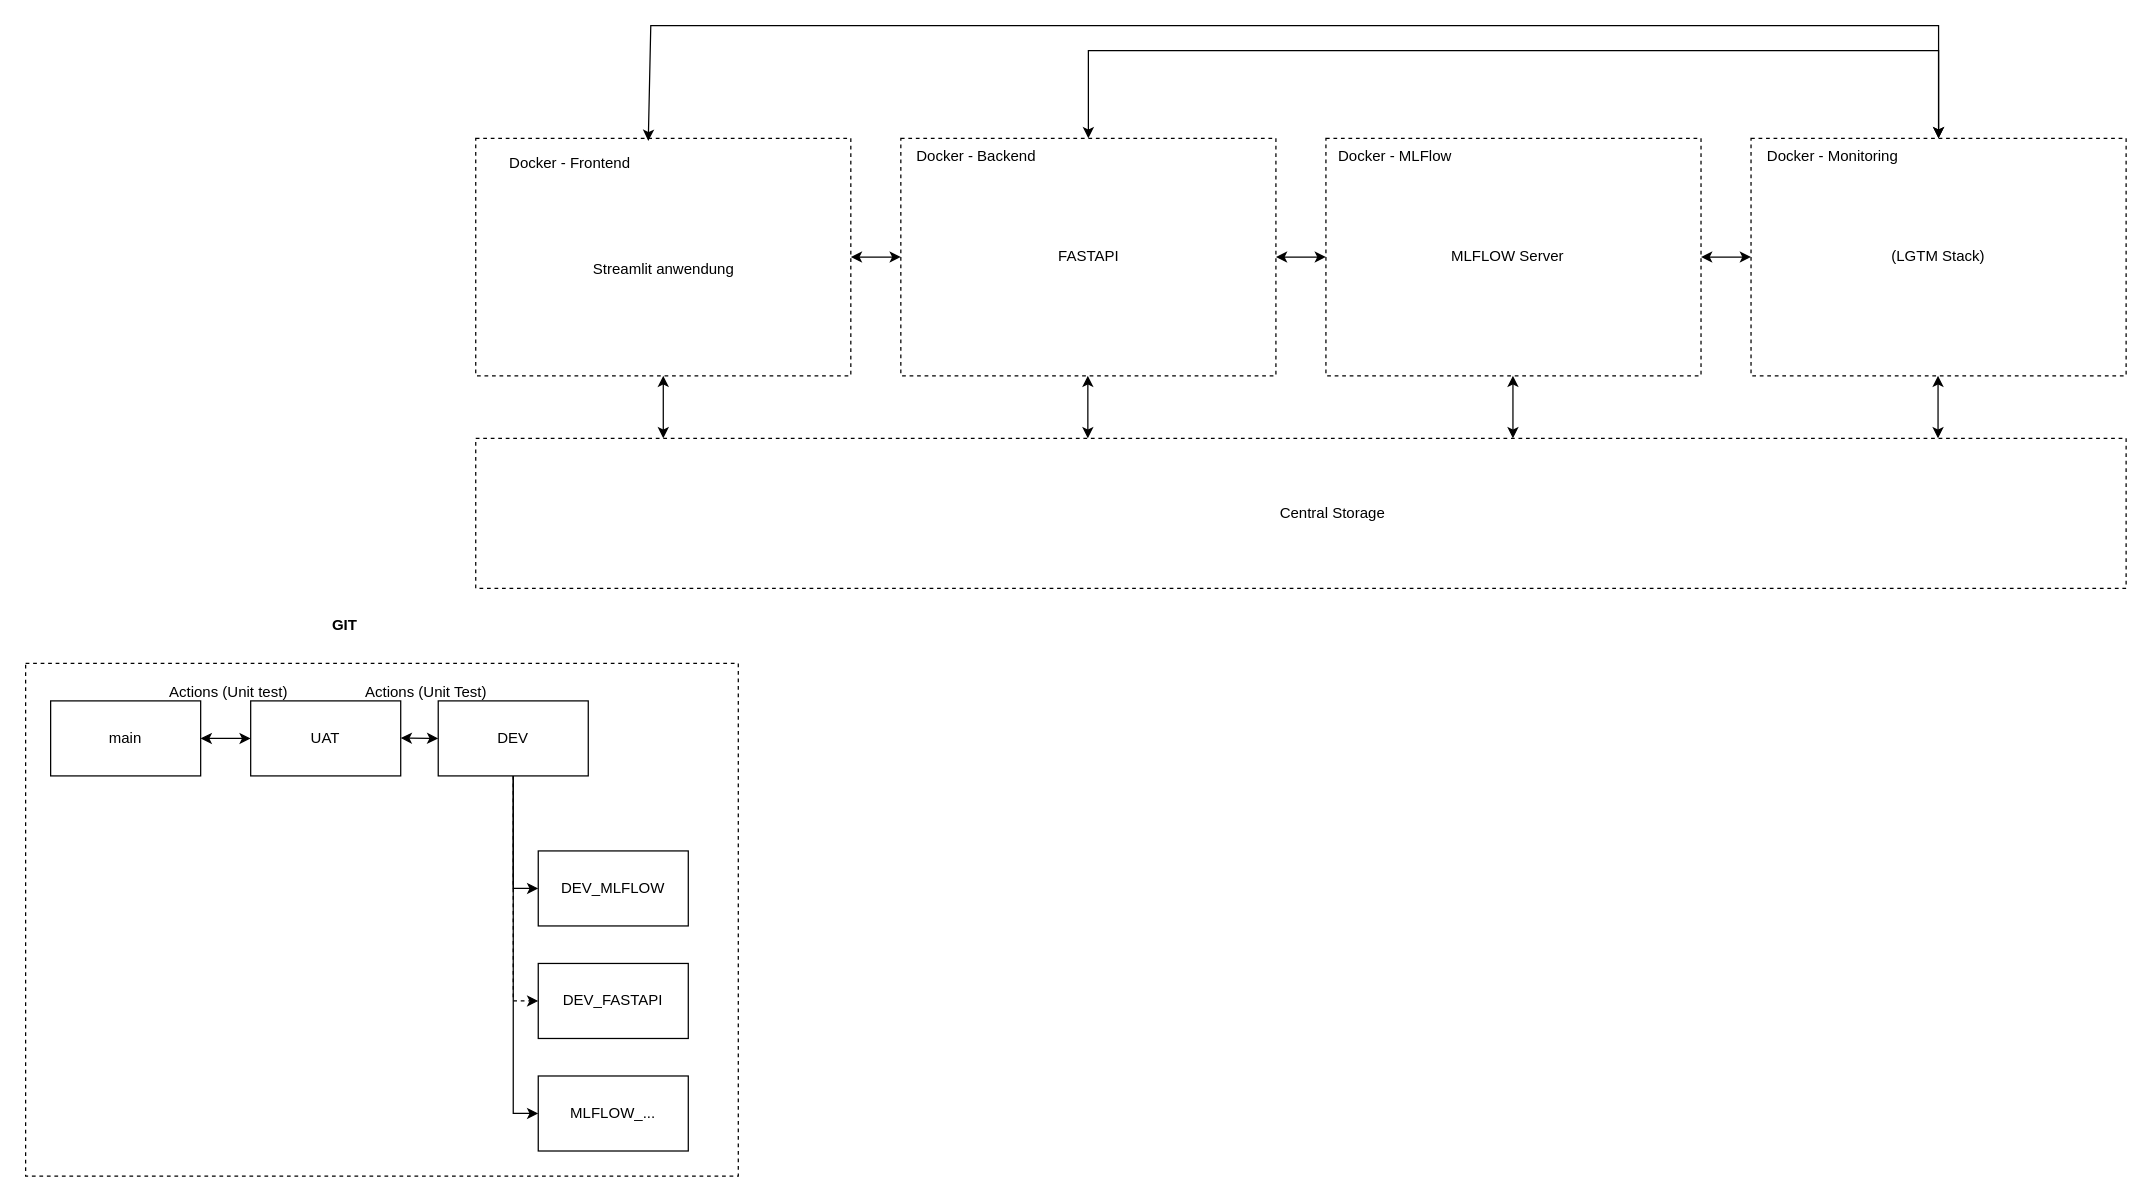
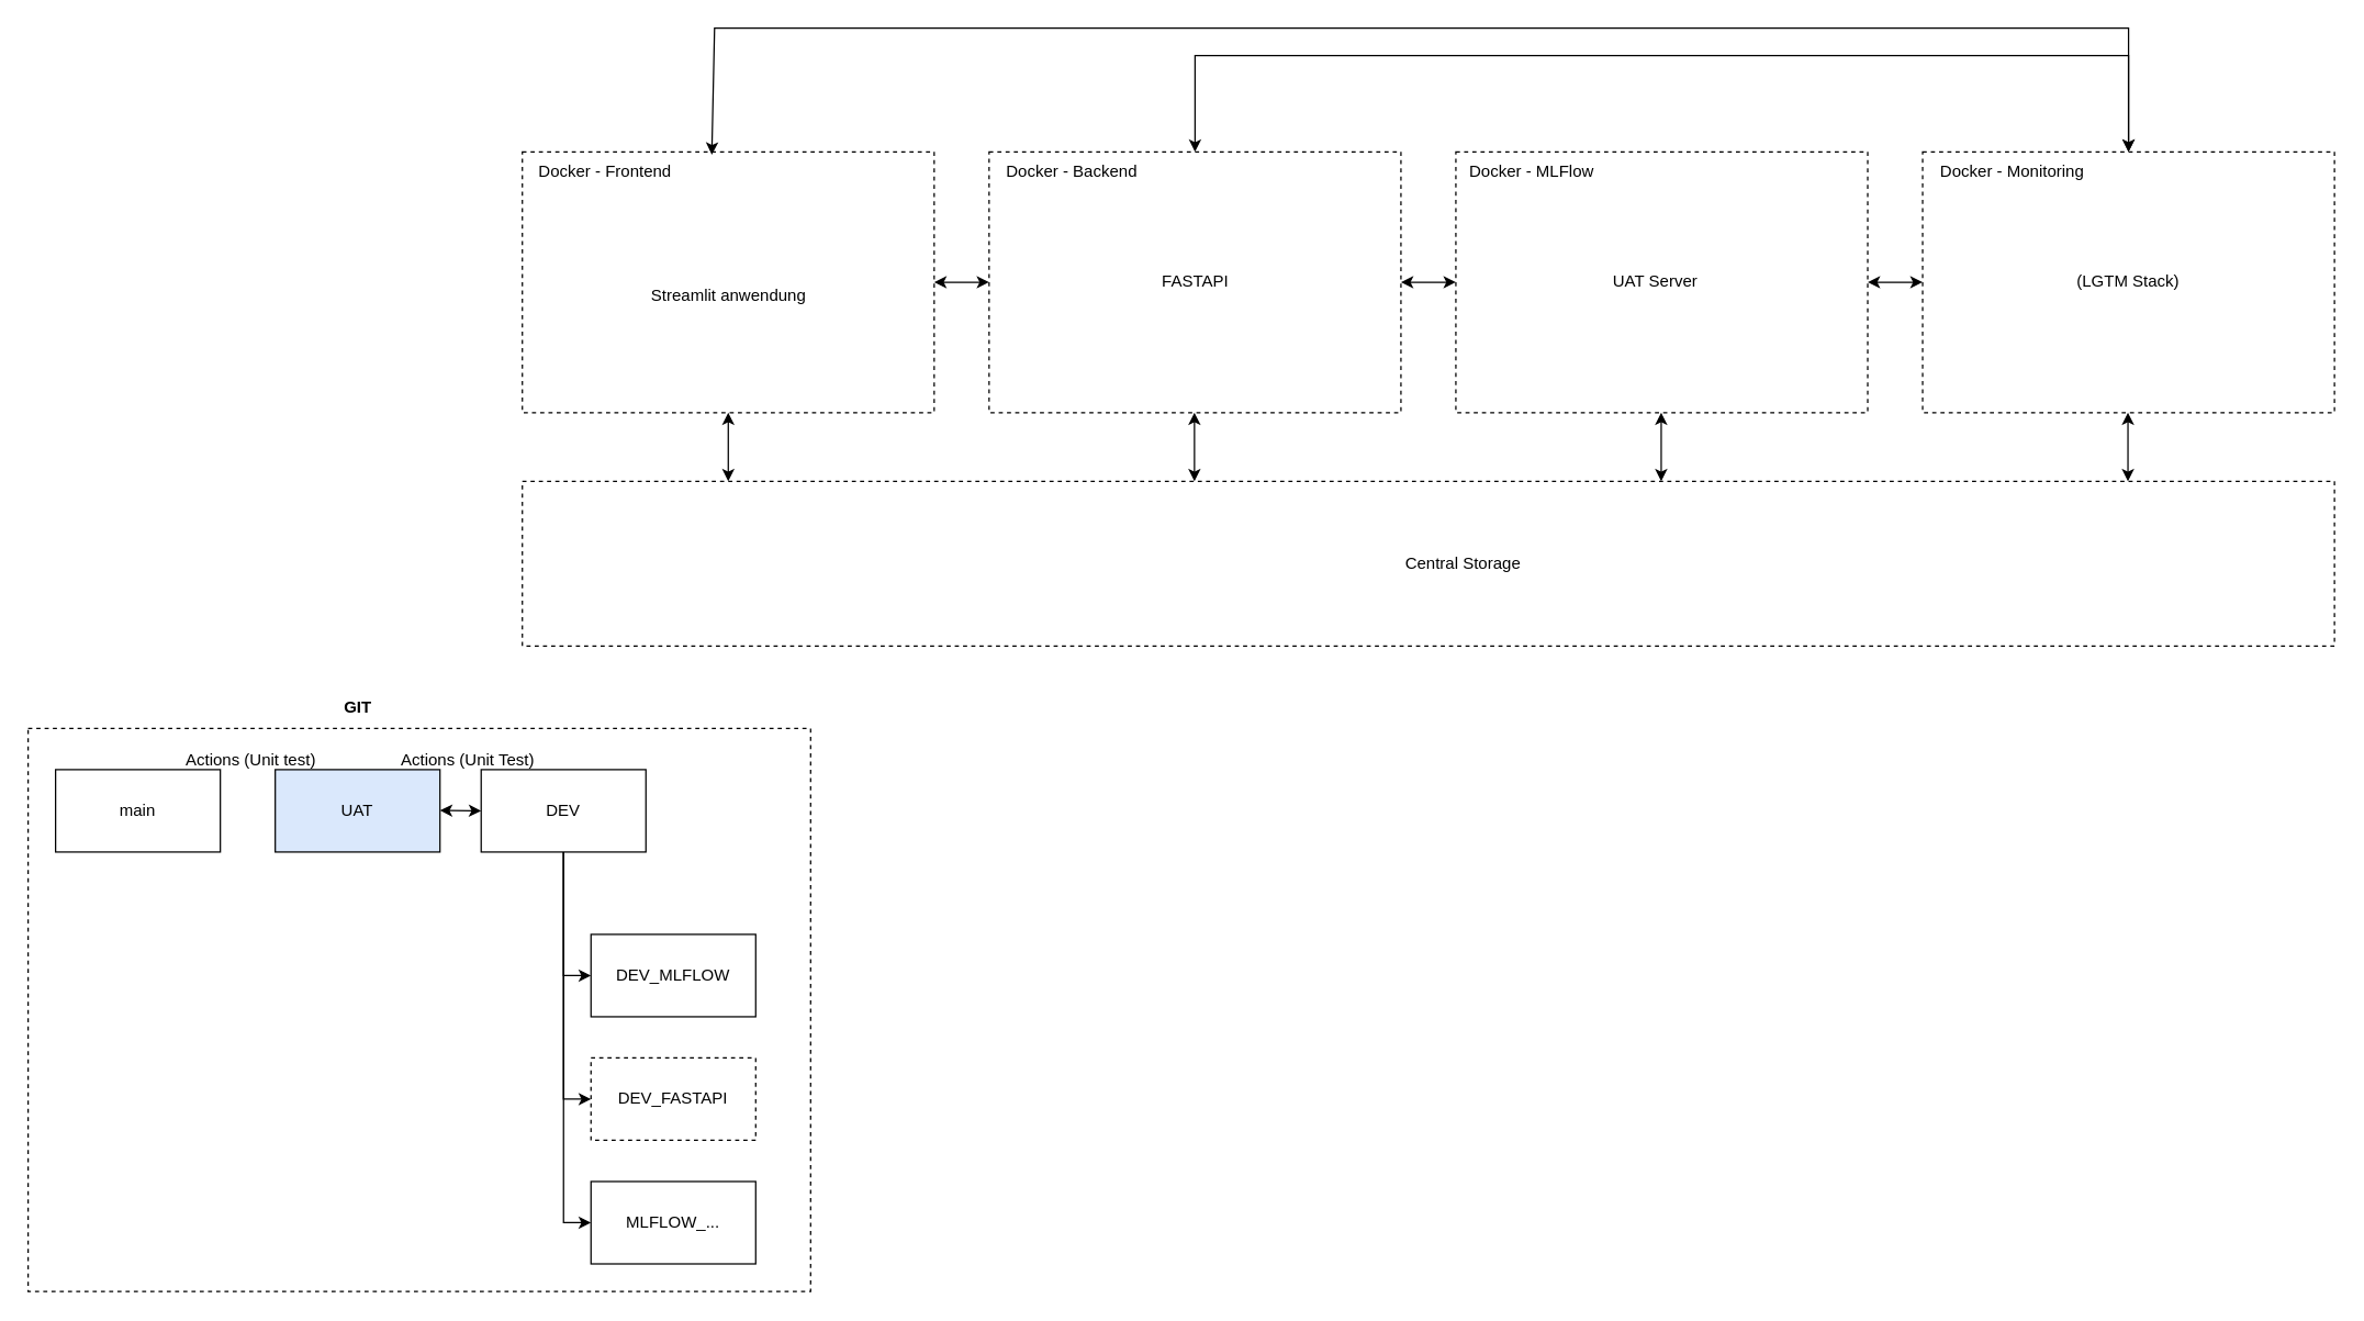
- <mxCell id="4" value="Docker - Frontend" style="text;html=1;align=center;verticalAlign=middle;resizable=0;points=[];autosize=1;strokeColor=none;fillColor=none;" vertex="1" parent="1"><mxGeometry x="395" y="115" width="120" height="30" as="geometry" /></mxCell>
+ <mxCell id="4" value="Docker - Frontend" style="text;html=1;align=center;verticalAlign=middle;resizable=0;points=[];autosize=1;strokeColor=none;fillColor=none;" vertex="1" parent="1"><mxGeometry x="380" y="110" width="120" height="30" as="geometry" /></mxCell>
- <mxCell id="18" value="MLFLOW Server" style="text;html=1;align=center;verticalAlign=middle;resizable=0;points=[];autosize=1;strokeColor=none;fillColor=none;" vertex="1" parent="1"><mxGeometry x="1150" y="190" width="110" height="30" as="geometry" /></mxCell>
+ <mxCell id="18" value="UAT Server" style="text;html=1;align=center;verticalAlign=middle;resizable=0;points=[];autosize=1;strokeColor=none;fillColor=none;" vertex="1" parent="1"><mxGeometry x="1150" y="190" width="110" height="30" as="geometry" /></mxCell>
- <mxCell id="33" value="&lt;b&gt;GIT&lt;/b&gt;" style="text;html=1;align=center;verticalAlign=middle;resizable=0;points=[];autosize=1;strokeColor=none;fillColor=none;" vertex="1" parent="1"><mxGeometry x="255" y="485" width="40" height="30" as="geometry" /></mxCell>
+ <mxCell id="33" value="&lt;b&gt;GIT&lt;/b&gt;" style="text;html=1;align=center;verticalAlign=middle;resizable=0;points=[];autosize=1;strokeColor=none;fillColor=none;" vertex="1" parent="1"><mxGeometry x="240" y="500" width="40" height="30" as="geometry" /></mxCell>
- <mxCell id="36" value="" style="endArrow=classic;startArrow=classic;html=1;rounded=0;exitX=1;exitY=0.5;exitDx=0;exitDy=0;entryX=0;entryY=0.5;entryDx=0;entryDy=0;" edge="1" parent="1" source="25" target="26"><mxGeometry width="50" height="50" relative="1" as="geometry"><mxPoint x="220" y="680" as="sourcePoint" /><mxPoint x="270" y="630" as="targetPoint" /></mxGeometry></mxCell>
- <mxCell id="26" value="UAT" style="rounded=0;whiteSpace=wrap;html=1;" vertex="1" parent="1"><mxGeometry x="200" y="560" width="120" height="60" as="geometry" /></mxCell>
+ <mxCell id="26" value="UAT" style="rounded=0;whiteSpace=wrap;html=1;fillColor=#dae8fc;" vertex="1" parent="1"><mxGeometry x="200" y="560" width="120" height="60" as="geometry" /></mxCell>
- <mxCell id="28" style="edgeStyle=orthogonalEdgeStyle;rounded=0;orthogonalLoop=1;jettySize=auto;html=1;exitX=0.5;exitY=1;exitDx=0;exitDy=0;entryX=0;entryY=0.5;entryDx=0;entryDy=0;dashed=1;" edge="1" parent="1" source="30" target="32"><mxGeometry relative="1" as="geometry" /></mxCell>
+ <mxCell id="28" style="edgeStyle=orthogonalEdgeStyle;rounded=0;orthogonalLoop=1;jettySize=auto;html=1;exitX=0.5;exitY=1;exitDx=0;exitDy=0;entryX=0;entryY=0.5;entryDx=0;entryDy=0;" edge="1" parent="1" source="30" target="32"><mxGeometry relative="1" as="geometry" /></mxCell>
- <mxCell id="32" value="DEV_FASTAPI" style="rounded=0;whiteSpace=wrap;html=1;" vertex="1" parent="1"><mxGeometry x="430" y="770" width="120" height="60" as="geometry" /></mxCell>
+ <mxCell id="32" value="DEV_FASTAPI" style="rounded=0;whiteSpace=wrap;html=1;dashed=1;" vertex="1" parent="1"><mxGeometry x="430" y="770" width="120" height="60" as="geometry" /></mxCell>
